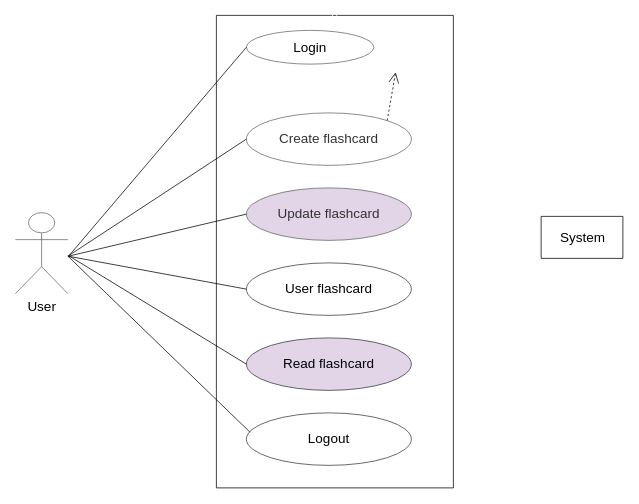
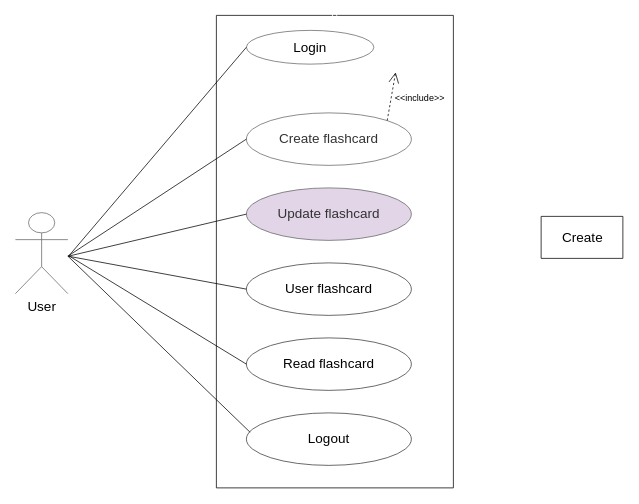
+ <mxCell id="10" value="&amp;lt;&amp;lt;include&amp;gt;&amp;gt;" style="text;html=1;align=center;verticalAlign=middle;resizable=0;points=[];autosize=1;strokeColor=none;fillColor=none;fontColor=#000000;" parent="2" vertex="1"><mxGeometry x="229" y="97" width="84" height="26" as="geometry" /></mxCell>
- <mxCell id="19" value="&lt;font style=&quot;font-size: 18px;&quot; color=&quot;#000000&quot;&gt;System&lt;/font&gt;" style="text;html=1;align=center;verticalAlign=middle;resizable=0;points=[];autosize=1;strokeColor=none;fillColor=none;" parent="18" vertex="1"><mxGeometry x="15.5" y="11" width="78" height="34" as="geometry" /></mxCell>
+ <mxCell id="19" value="&lt;font style=&quot;font-size: 18px;&quot; color=&quot;#000000&quot;&gt;Create&lt;/font&gt;" style="text;html=1;align=center;verticalAlign=middle;resizable=0;points=[];autosize=1;strokeColor=none;fillColor=none;" parent="18" vertex="1"><mxGeometry x="15.5" y="11" width="78" height="34" as="geometry" /></mxCell>
- <mxCell id="7" value="&lt;font style=&quot;font-size: 18px;&quot; color=&quot;#000000&quot;&gt;Read flashcard&lt;/font&gt;" style="ellipse;whiteSpace=wrap;html=1;fillColor=#e1d5e7;strokeColor=#36393d;" parent="2" vertex="1"><mxGeometry x="40" y="430" width="220" height="70" as="geometry" /></mxCell>
+ <mxCell id="7" value="&lt;font style=&quot;font-size: 18px;&quot; color=&quot;#000000&quot;&gt;Read flashcard&lt;/font&gt;" style="ellipse;whiteSpace=wrap;html=1;fillColor=#FFFFFF;strokeColor=#36393d;" parent="2" vertex="1"><mxGeometry x="40" y="430" width="220" height="70" as="geometry" /></mxCell>
